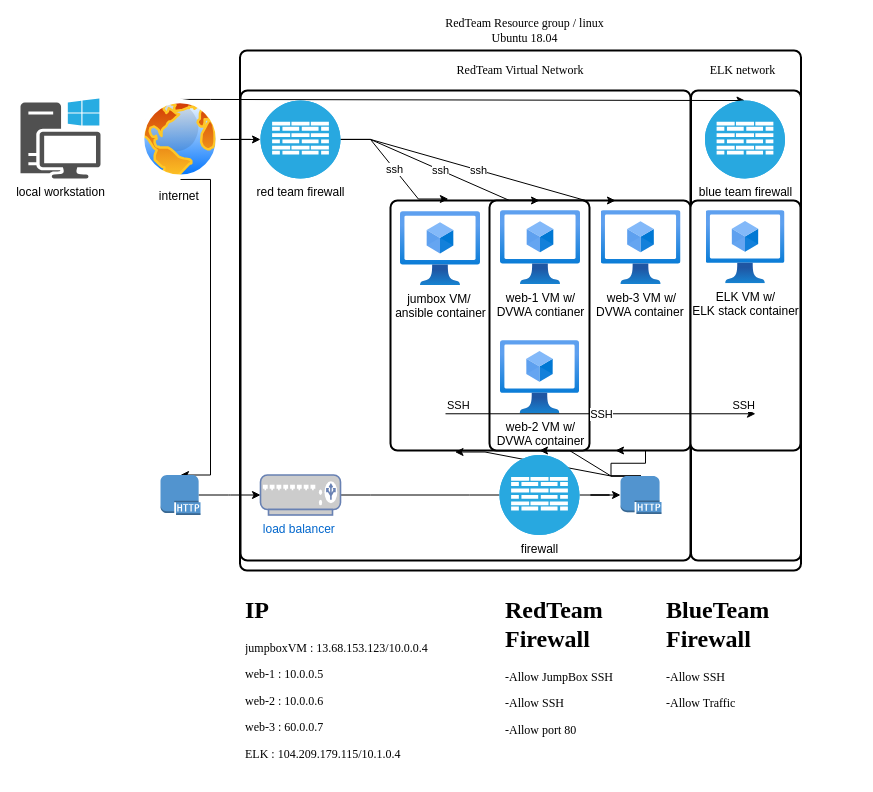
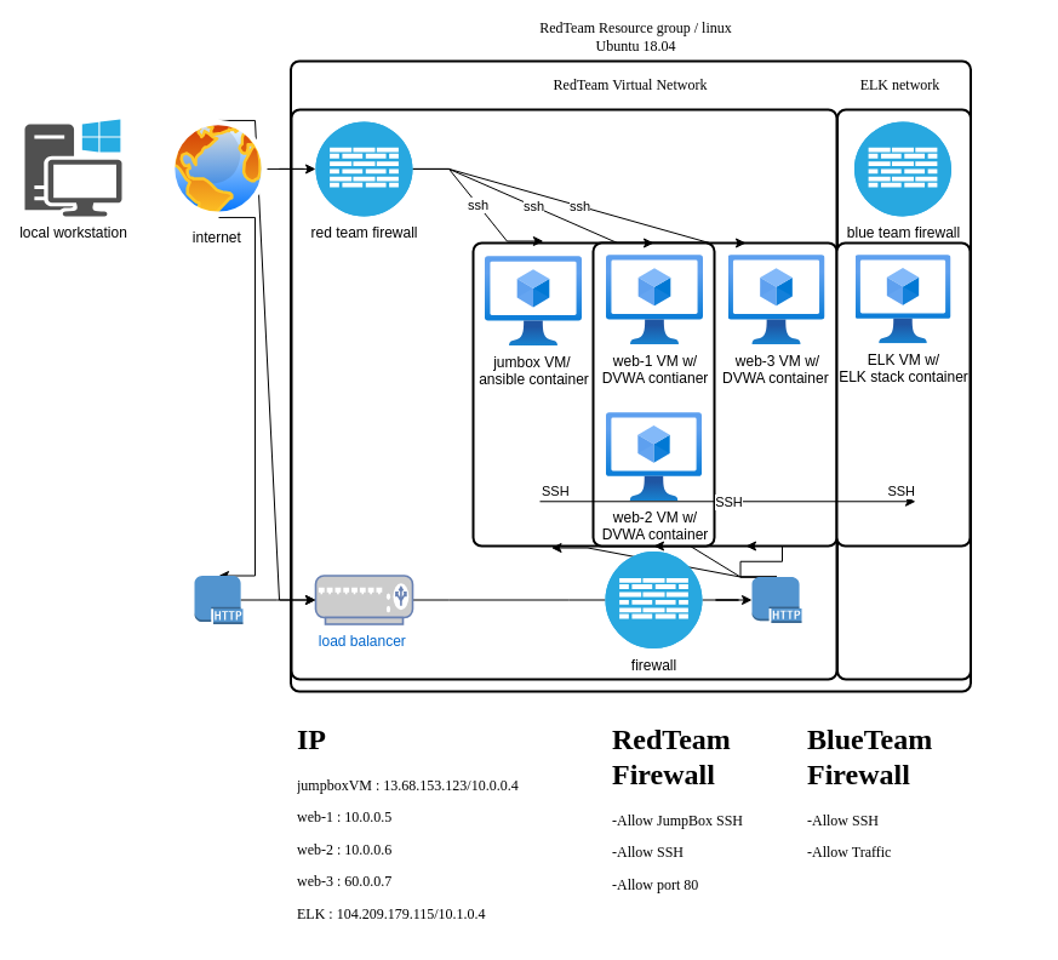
- <mxCell id="22" style="edgeStyle=entityRelationEdgeStyle;rounded=0;orthogonalLoop=1;jettySize=auto;html=1;exitX=0.5;exitY=0;exitDx=0;exitDy=0;entryX=0.5;entryY=0;entryDx=0;entryDy=0;entryPerimeter=0;" edge="1" parent="1" source="23" target="32"><mxGeometry relative="1" as="geometry" /></mxCell>
+ <mxCell id="22" style="edgeStyle=entityRelationEdgeStyle;rounded=0;orthogonalLoop=1;jettySize=auto;html=1;exitX=0.5;exitY=0;exitDx=0;exitDy=0;" edge="1" parent="1" source="23" target="14"><mxGeometry relative="1" as="geometry" /></mxCell>
